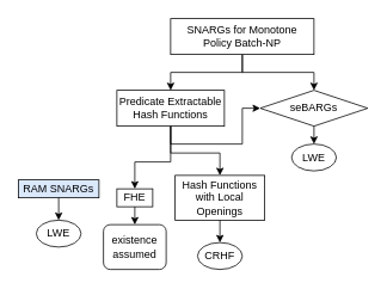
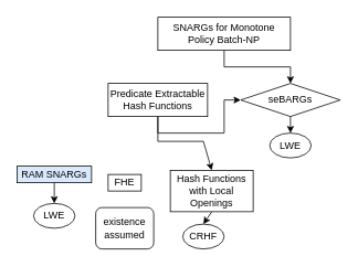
- <mxCell id="2" style="edgeStyle=orthogonalEdgeStyle;rounded=0;orthogonalLoop=1;jettySize=auto;html=1;exitX=0.5;exitY=1;exitDx=0;exitDy=0;entryX=0.5;entryY=0;entryDx=0;entryDy=0;" edge="1" parent="1" source="4" target="7"><mxGeometry relative="1" as="geometry" /></mxCell>
- <mxCell id="6" style="edgeStyle=orthogonalEdgeStyle;rounded=0;orthogonalLoop=1;jettySize=auto;html=1;exitX=0.5;exitY=1;exitDx=0;exitDy=0;entryX=0.5;entryY=0;entryDx=0;entryDy=0;" edge="1" parent="1" source="7" target="10"><mxGeometry relative="1" as="geometry"><Array as="points"><mxPoint x="190" y="180" /><mxPoint x="150" y="180" /></Array></mxGeometry></mxCell>
- <mxCell id="11" value="Hash Functions with Local Openings" style="rounded=0;whiteSpace=wrap;html=1;" vertex="1" parent="1"><mxGeometry x="195" y="195" width="100" height="50" as="geometry" /></mxCell>
+ <mxCell id="11" value="Hash Functions with Local Openings" style="rounded=0;whiteSpace=wrap;html=1;" vertex="1" parent="1"><mxGeometry x="205" y="205" width="100" height="50" as="geometry" /></mxCell>
- <mxCell id="16" value="" style="endArrow=classic;html=1;rounded=0;exitX=0.5;exitY=1;exitDx=0;exitDy=0;entryX=0.5;entryY=0;entryDx=0;entryDy=0;" edge="1" parent="1" source="10" target="15"><mxGeometry width="50" height="50" relative="1" as="geometry"><mxPoint x="270" y="340" as="sourcePoint" /><mxPoint x="320" y="290" as="targetPoint" /></mxGeometry></mxCell>
